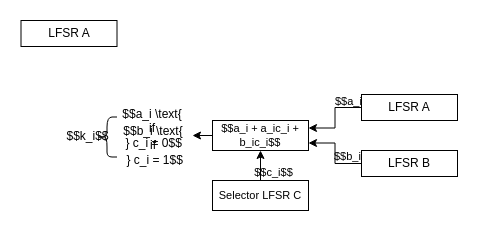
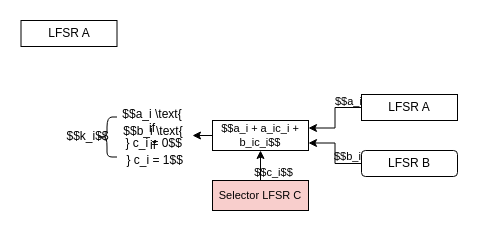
- <mxCell id="7" value="LFSR B" style="rounded=0;whiteSpace=wrap;html=1;labelBackgroundColor=none;" parent="1" vertex="1"><mxGeometry x="361" y="150" width="96" height="26" as="geometry" /></mxCell>
+ <mxCell id="7" value="LFSR B" style="whiteSpace=wrap;html=1;labelBackgroundColor=none;rounded=1;" parent="1" vertex="1"><mxGeometry x="361" y="150" width="96" height="26" as="geometry" /></mxCell>
- <mxCell id="12" value="&lt;font style=&quot;font-size: 11px;&quot;&gt;Selector LFSR C&lt;/font&gt;" style="rounded=0;whiteSpace=wrap;html=1;labelBackgroundColor=none;" parent="1" vertex="1"><mxGeometry x="212" y="180" width="96" height="30" as="geometry" /></mxCell>
+ <mxCell id="12" value="&lt;font style=&quot;font-size: 11px;&quot;&gt;Selector LFSR C&lt;/font&gt;" style="rounded=0;whiteSpace=wrap;html=1;labelBackgroundColor=none;fillColor=#f8cecc;" parent="1" vertex="1"><mxGeometry x="212" y="180" width="96" height="30" as="geometry" /></mxCell>
